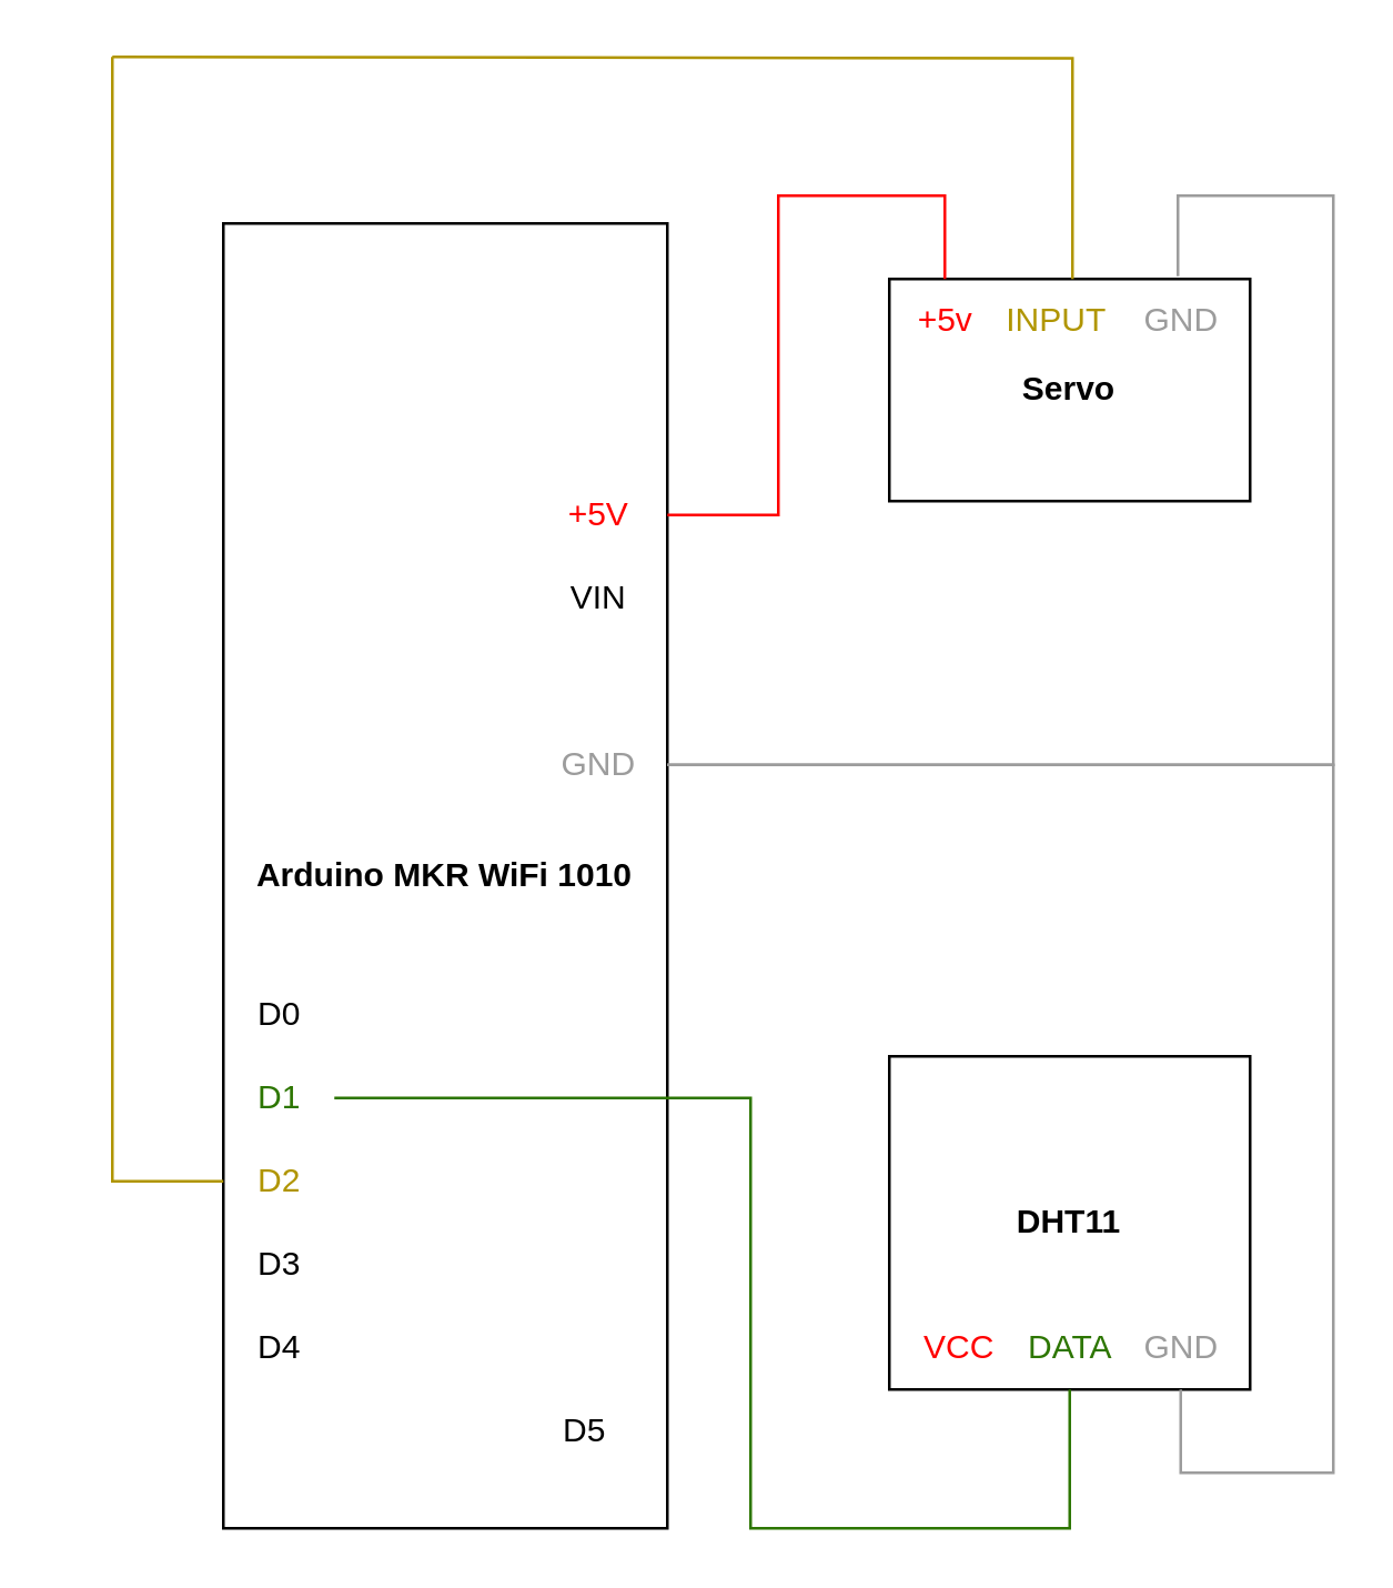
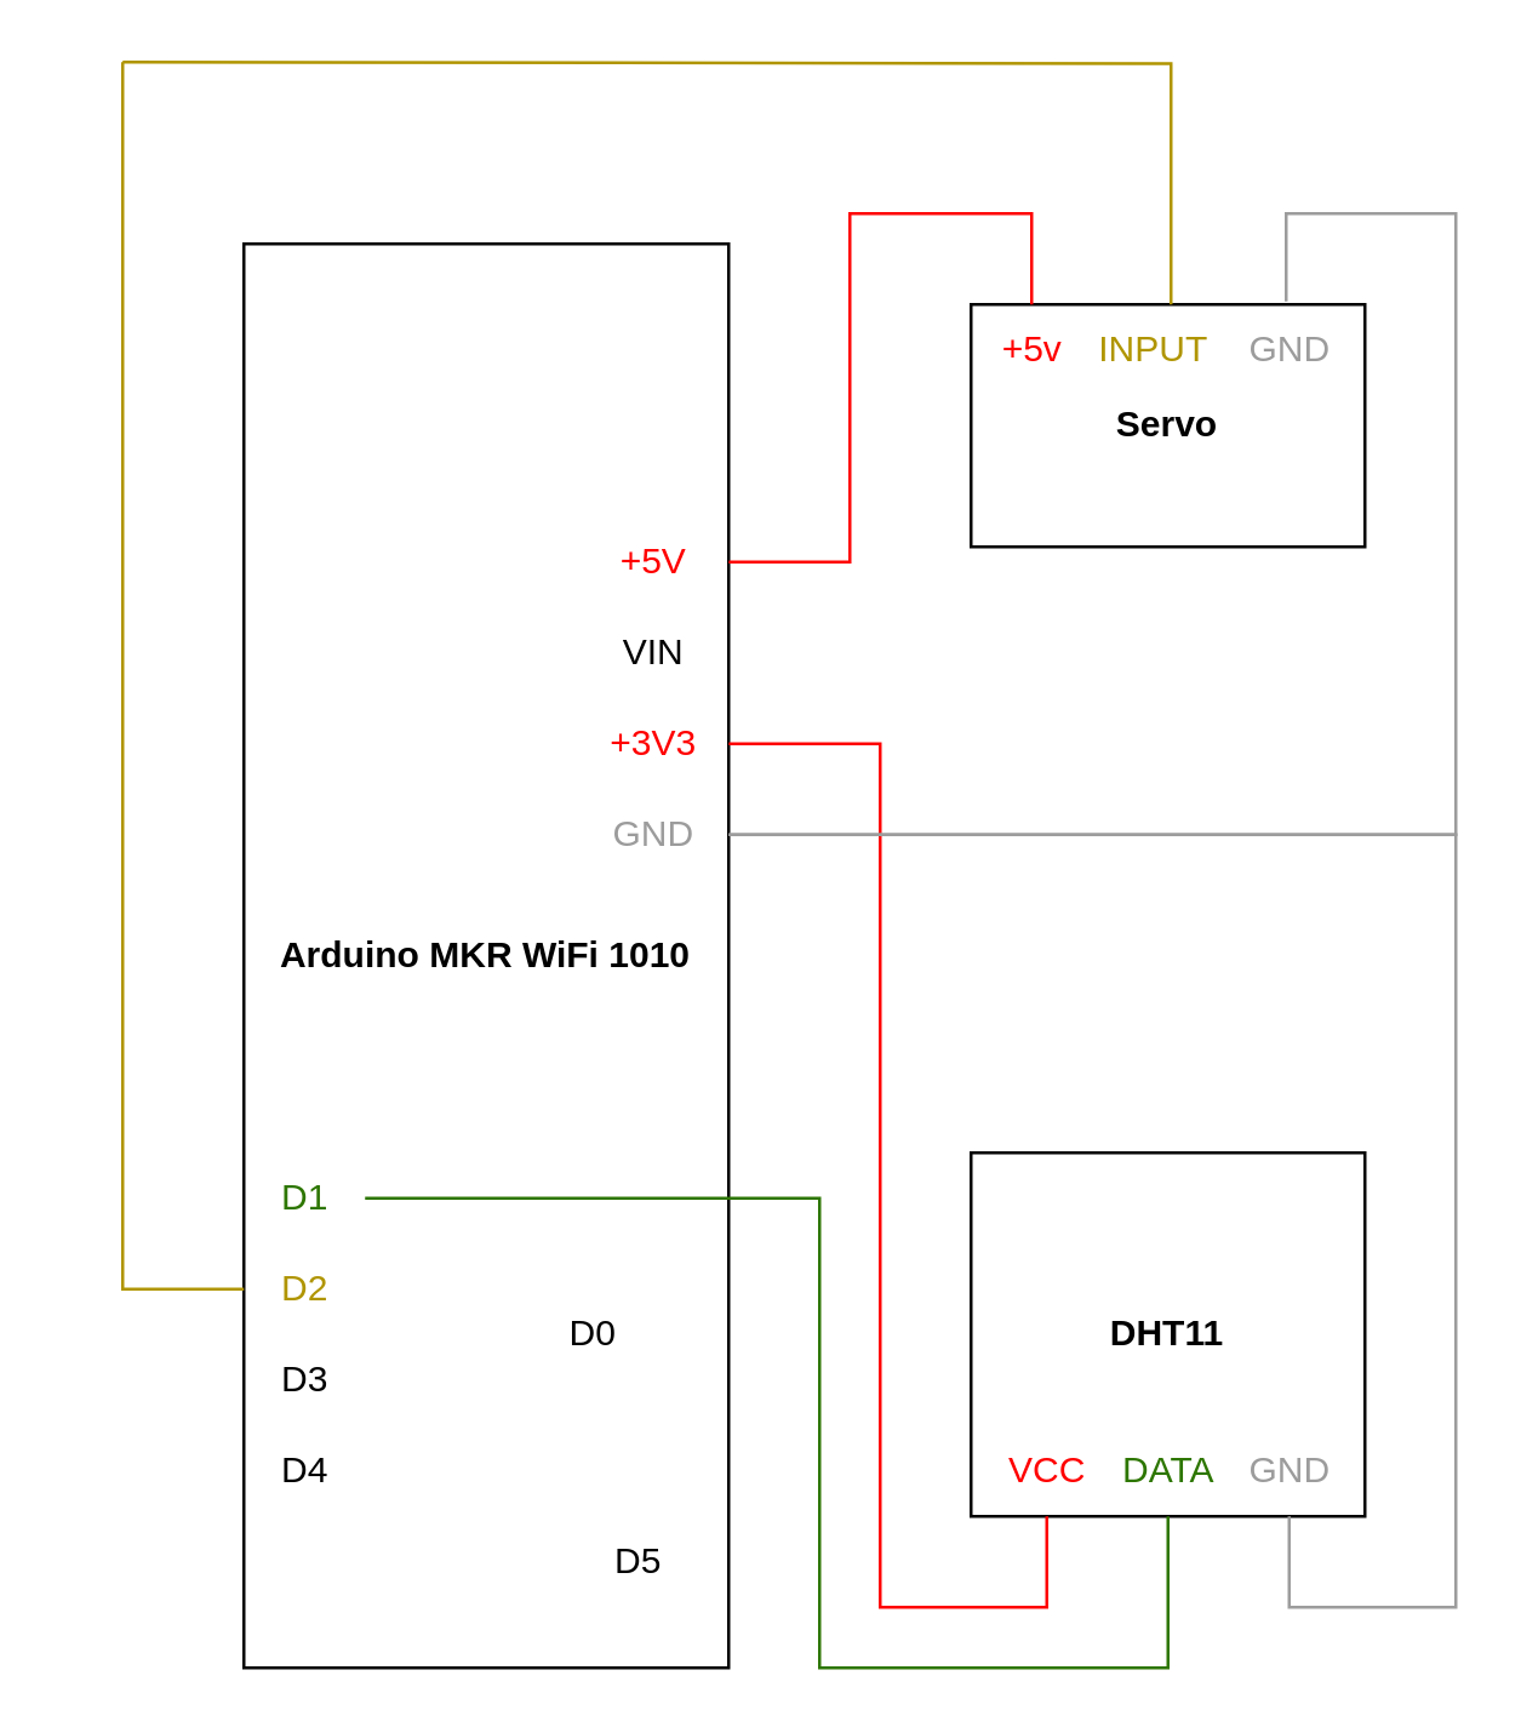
+ <mxCell id="17" value="&lt;font color=&quot;#ff0000&quot;&gt;+3V3&lt;/font&gt;" style="text;html=1;align=center;verticalAlign=middle;resizable=0;points=[];autosize=1;strokeColor=none;fillColor=none;" parent="1" vertex="1"><mxGeometry x="190" y="230" width="50" height="30" as="geometry" /></mxCell>
- <mxCell id="12" value="D0" style="text;html=1;align=center;verticalAlign=middle;resizable=0;points=[];autosize=1;strokeColor=none;fillColor=none;" parent="1" vertex="1"><mxGeometry x="80" y="350" width="40" height="30" as="geometry" /></mxCell>
+ <mxCell id="12" value="D0" style="text;html=1;align=center;verticalAlign=middle;resizable=0;points=[];autosize=1;strokeColor=none;fillColor=none;" parent="1" vertex="1"><mxGeometry x="175" y="425" width="40" height="30" as="geometry" /></mxCell>
+ <mxCell id="16" style="edgeStyle=orthogonalEdgeStyle;rounded=0;orthogonalLoop=1;jettySize=auto;html=1;strokeColor=#FF0000;endArrow=none;endFill=0;" edge="1" parent="1" source="17" target="21"><mxGeometry relative="1" as="geometry"><mxPoint x="380" y="275" as="targetPoint" /><Array as="points"><mxPoint x="290" y="245" /><mxPoint x="290" y="530" /><mxPoint x="345" y="530" /></Array></mxGeometry></mxCell>
